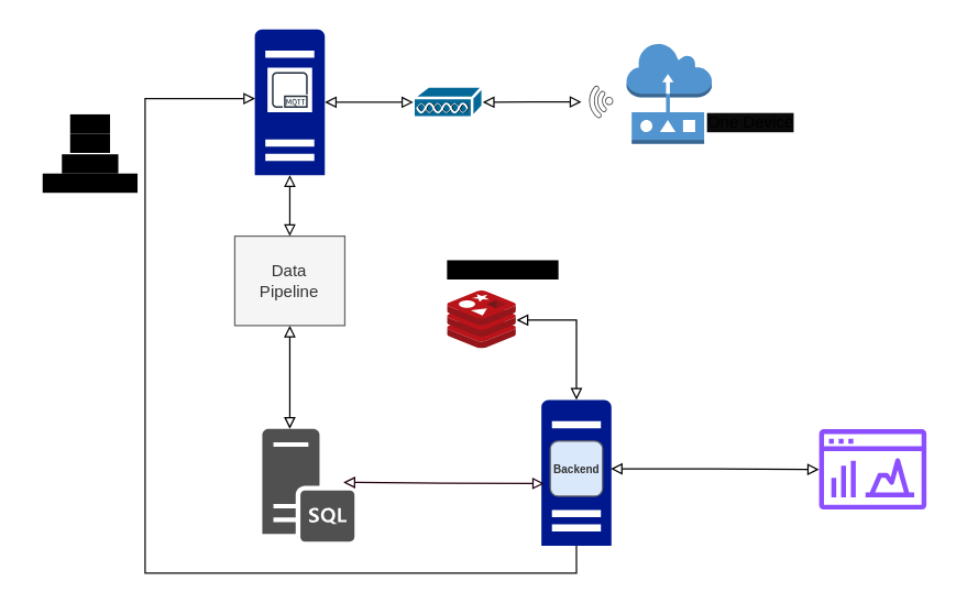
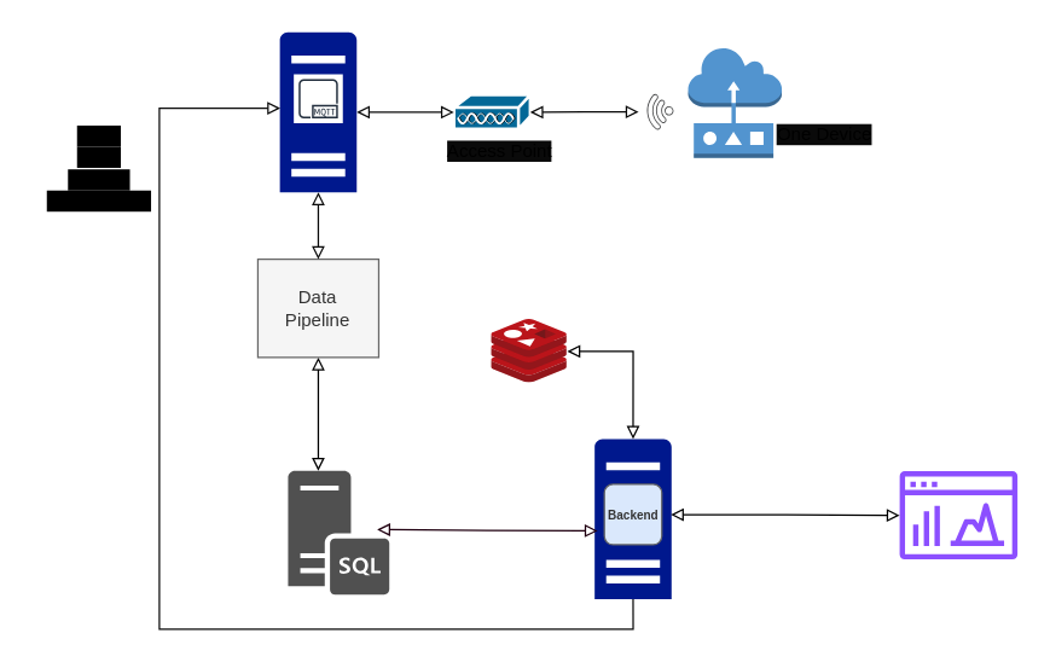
+ <mxCell id="22" value="&lt;span style=&quot;background-color: rgb(10, 10, 10);&quot;&gt;Access Point&lt;/span&gt;" style="text;html=1;align=center;verticalAlign=middle;resizable=0;points=[];autosize=1;strokeColor=none;fillColor=none;" parent="1" vertex="1"><mxGeometry x="285" y="85.11" width="90" height="30" as="geometry" /></mxCell>
- <mxCell id="25" value="&lt;span style=&quot;background-color: rgb(0, 0, 0);&quot;&gt;&amp;nbsp;Cache Server&amp;nbsp;&lt;/span&gt;" style="text;html=1;align=center;verticalAlign=middle;resizable=0;points=[];autosize=1;strokeColor=none;fillColor=none;" parent="1" vertex="1"><mxGeometry x="315" y="181" width="100" height="30" as="geometry" /></mxCell>
